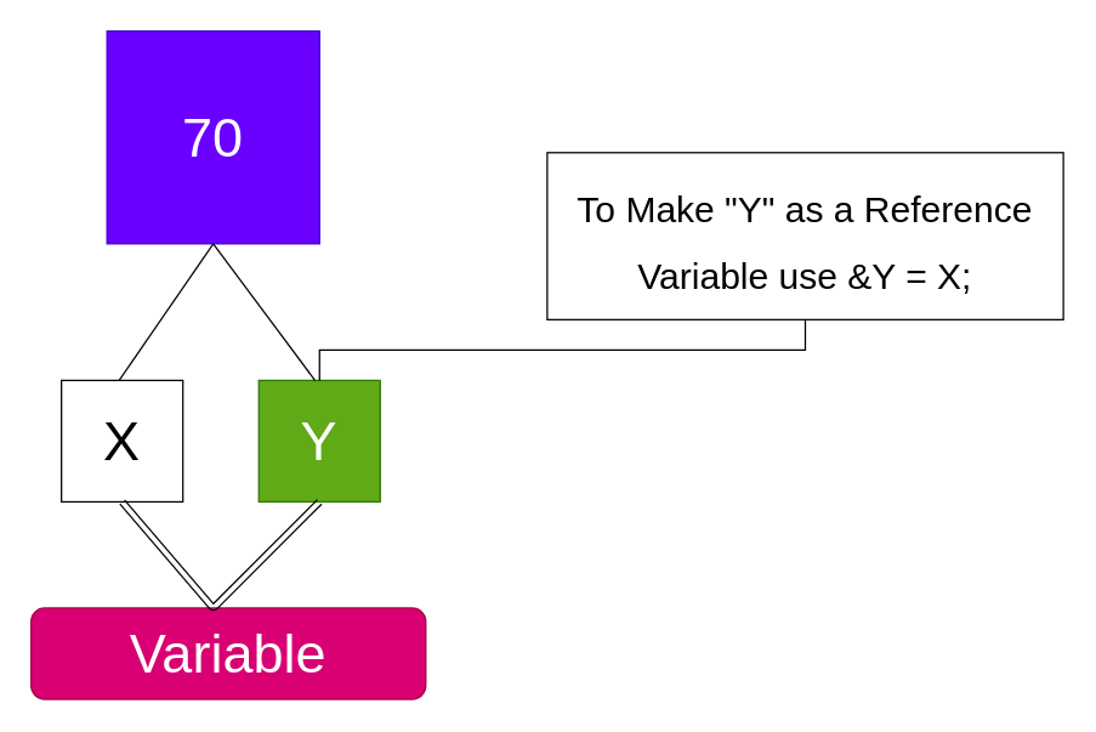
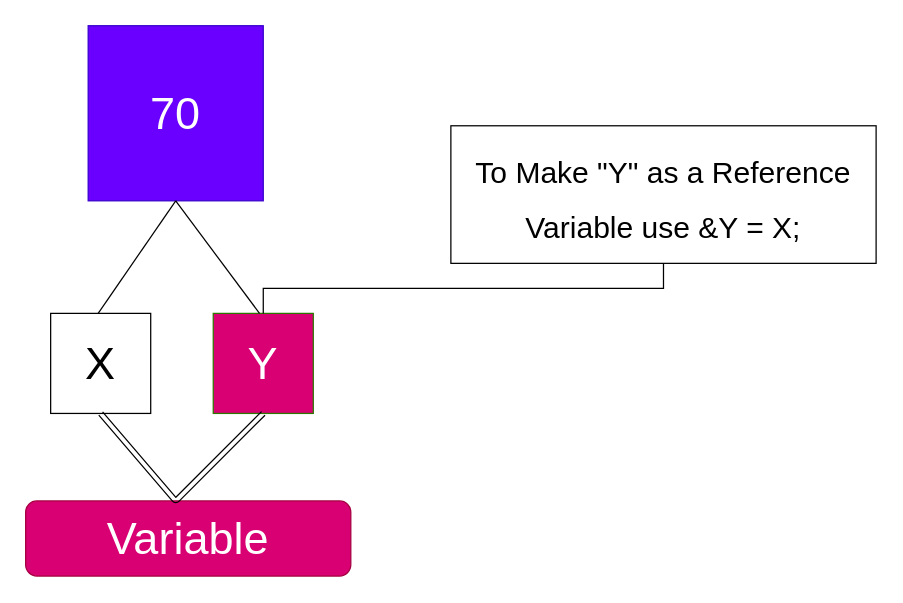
- <mxCell id="4" value="Y" style="whiteSpace=wrap;html=1;aspect=fixed;fillStyle=auto;fontSize=36;fillColor=#60a917;fontColor=#ffffff;strokeColor=#2D7600;" vertex="1" parent="1"><mxGeometry x="170" y="250" width="80" height="80" as="geometry" /></mxCell>
+ <mxCell id="4" value="Y" style="whiteSpace=wrap;html=1;aspect=fixed;fillStyle=auto;fontSize=36;fillColor=#d80073;fontColor=#ffffff;strokeColor=#2D7600;" vertex="1" parent="1"><mxGeometry x="170" y="250" width="80" height="80" as="geometry" /></mxCell>
